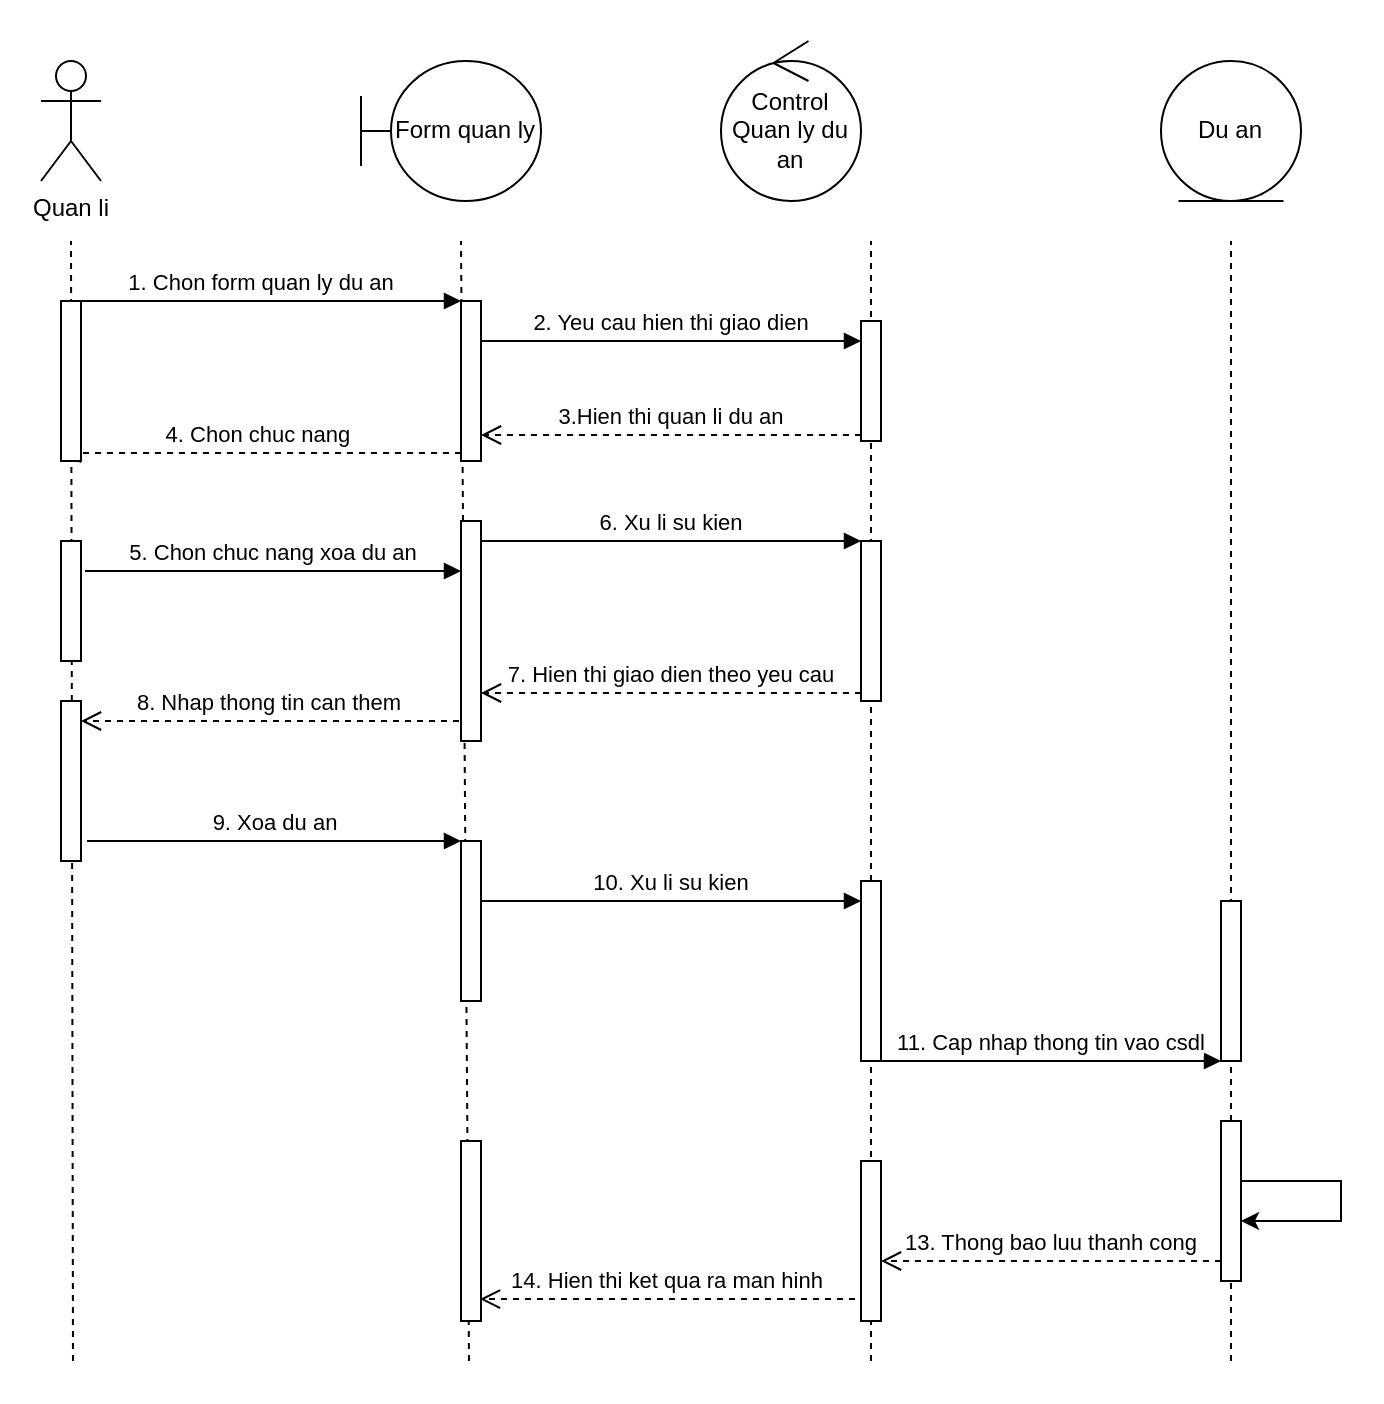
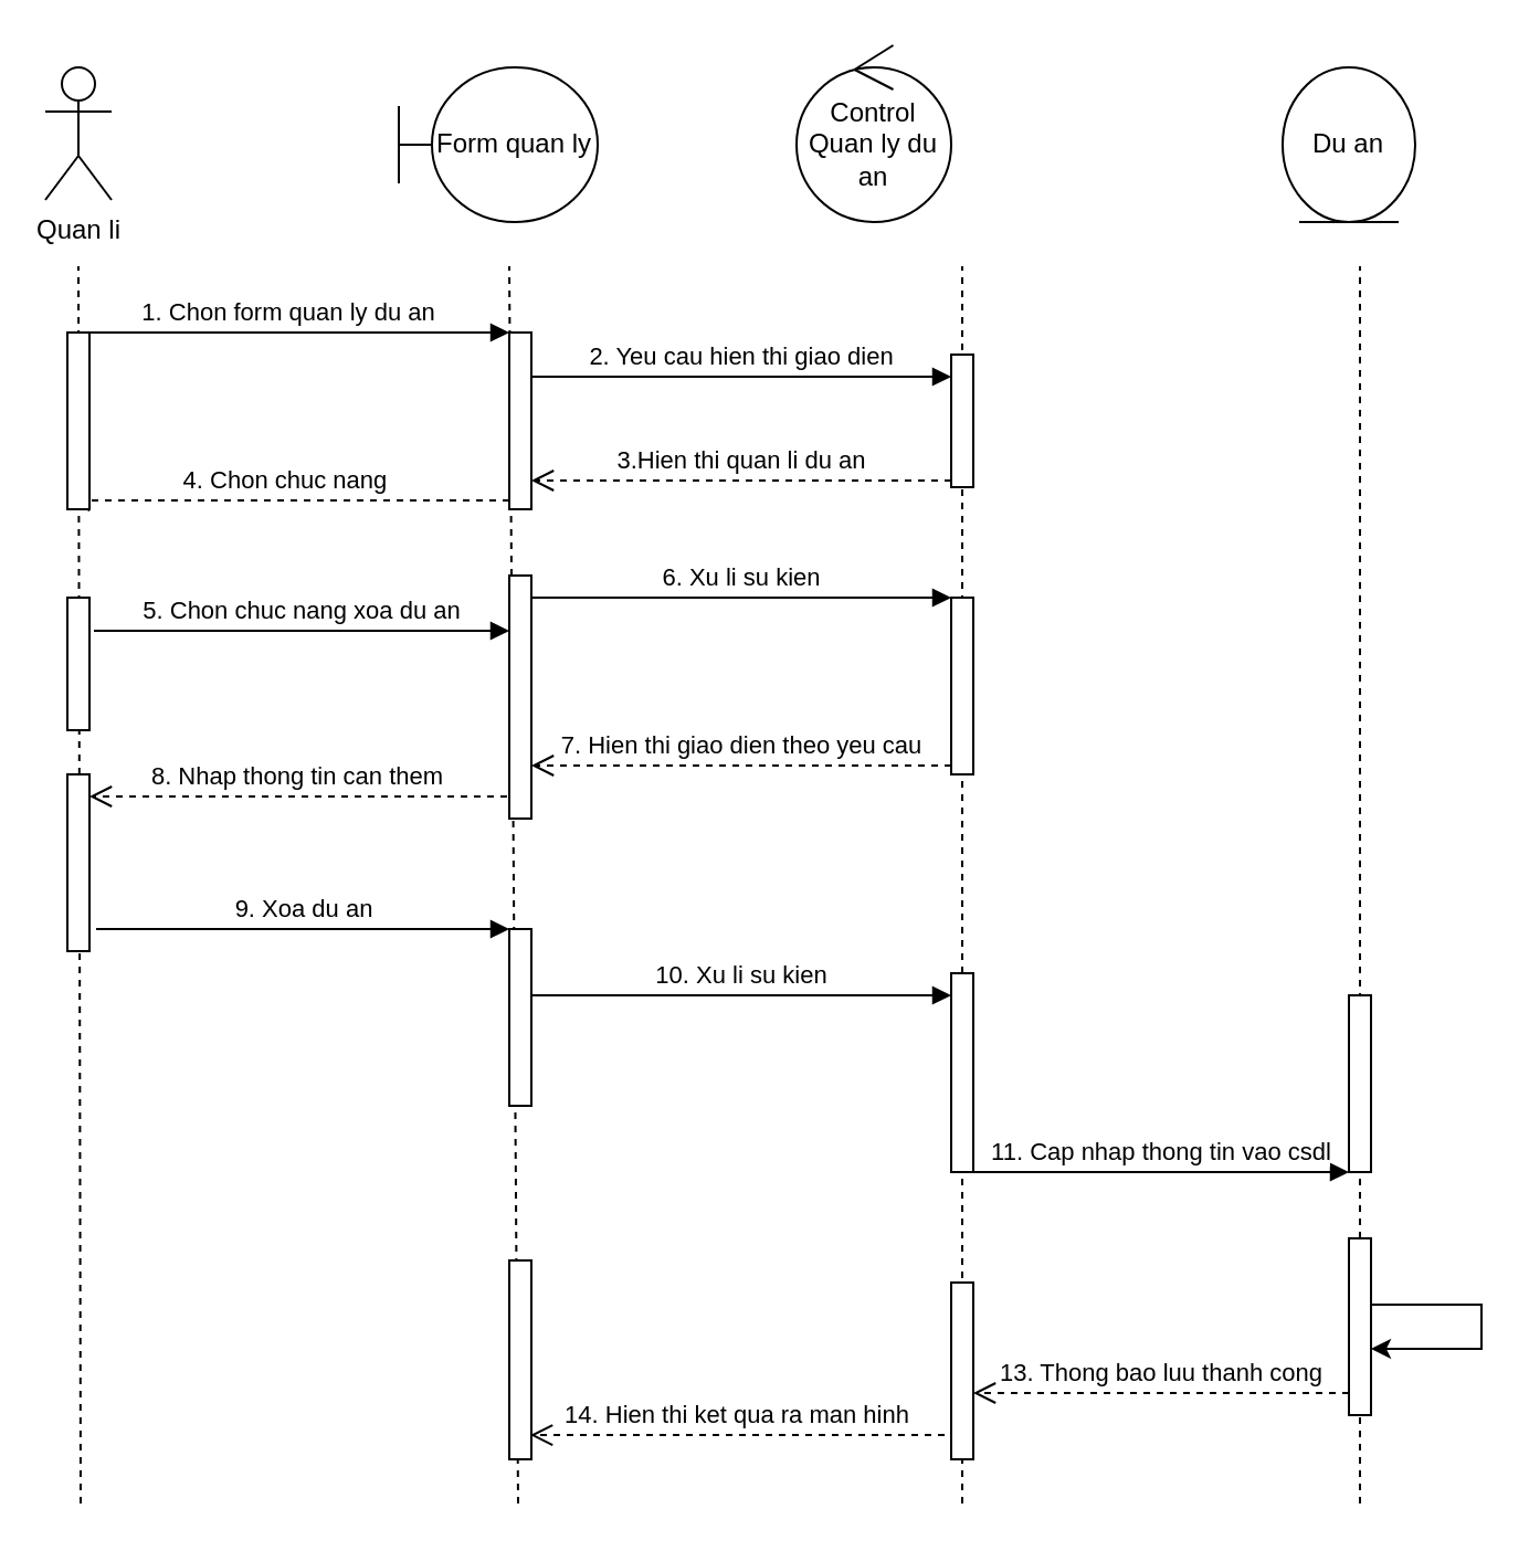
- <mxCell id="9" value="Du an" style="ellipse;shape=umlEntity;whiteSpace=wrap;html=1;" parent="1" vertex="1"><mxGeometry x="580" y="30" width="70" height="70" as="geometry" /></mxCell>
+ <mxCell id="9" value="Du an" style="ellipse;shape=umlEntity;whiteSpace=wrap;html=1;" parent="1" vertex="1"><mxGeometry x="580" y="30" width="60" height="70" as="geometry" /></mxCell>
